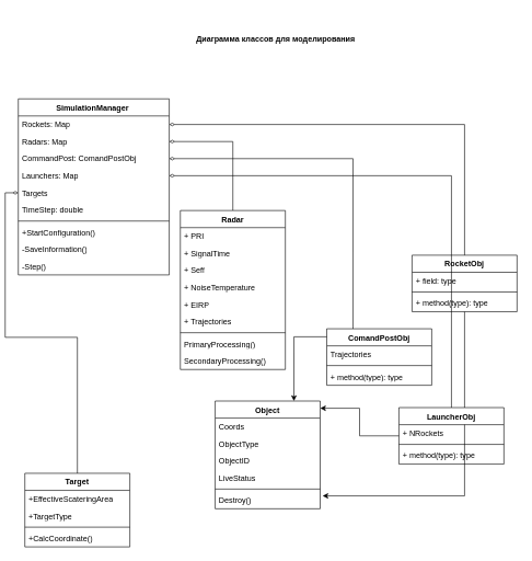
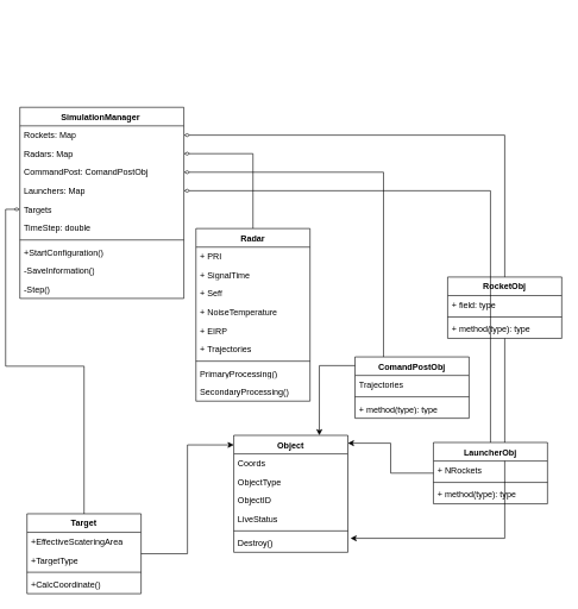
- <mxCell id="56" value="Диаграмма классов для моделирования" style="text;align=center;fontStyle=1;verticalAlign=middle;spacingLeft=3;spacingRight=3;strokeColor=none;rotatable=0;points=[[0,0.5],[1,0.5]];portConstraint=eastwest;html=1;" vertex="1" parent="1"><mxGeometry x="247" width="330" height="80" as="geometry" y="20" /></mxCell>
+ <mxCell id="53" style="edgeStyle=orthogonalEdgeStyle;rounded=0;orthogonalLoop=1;jettySize=auto;html=1;entryX=0;entryY=0.082;entryDx=0;entryDy=0;entryPerimeter=0;" edge="1" parent="1" source="43" target="13"><mxGeometry relative="1" as="geometry" /></mxCell>
